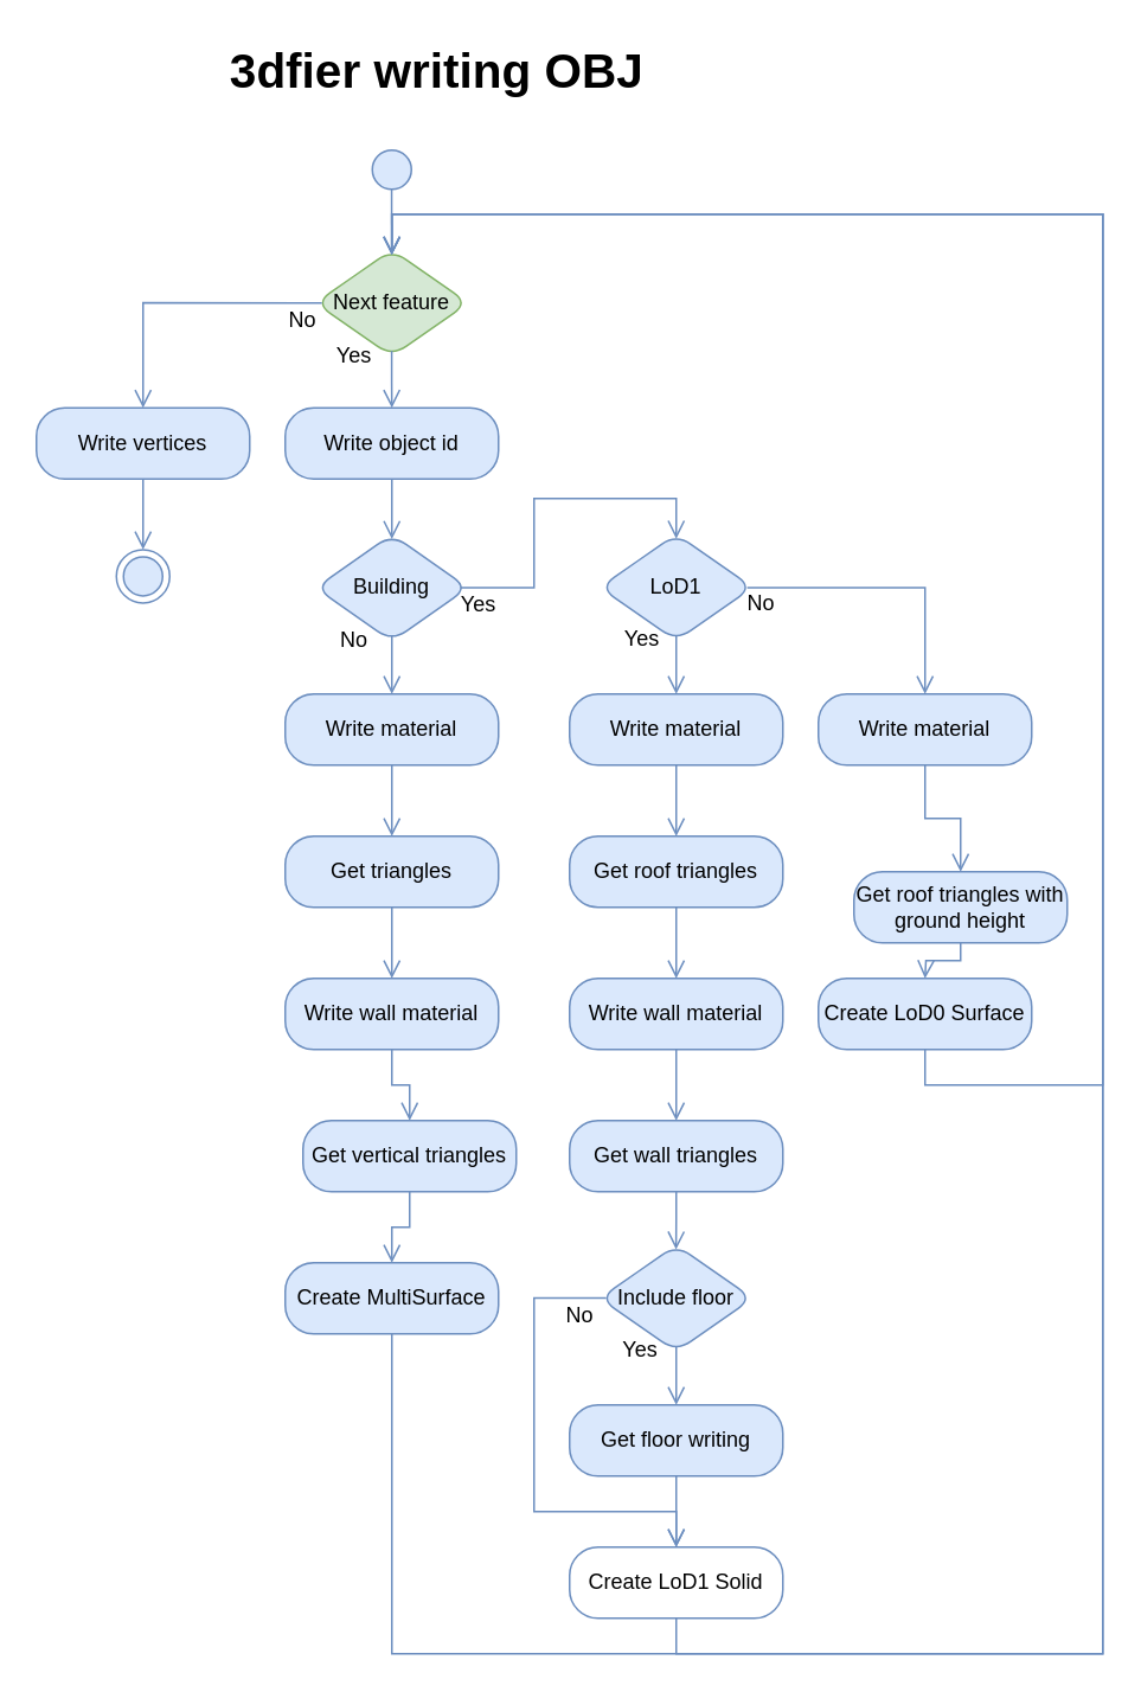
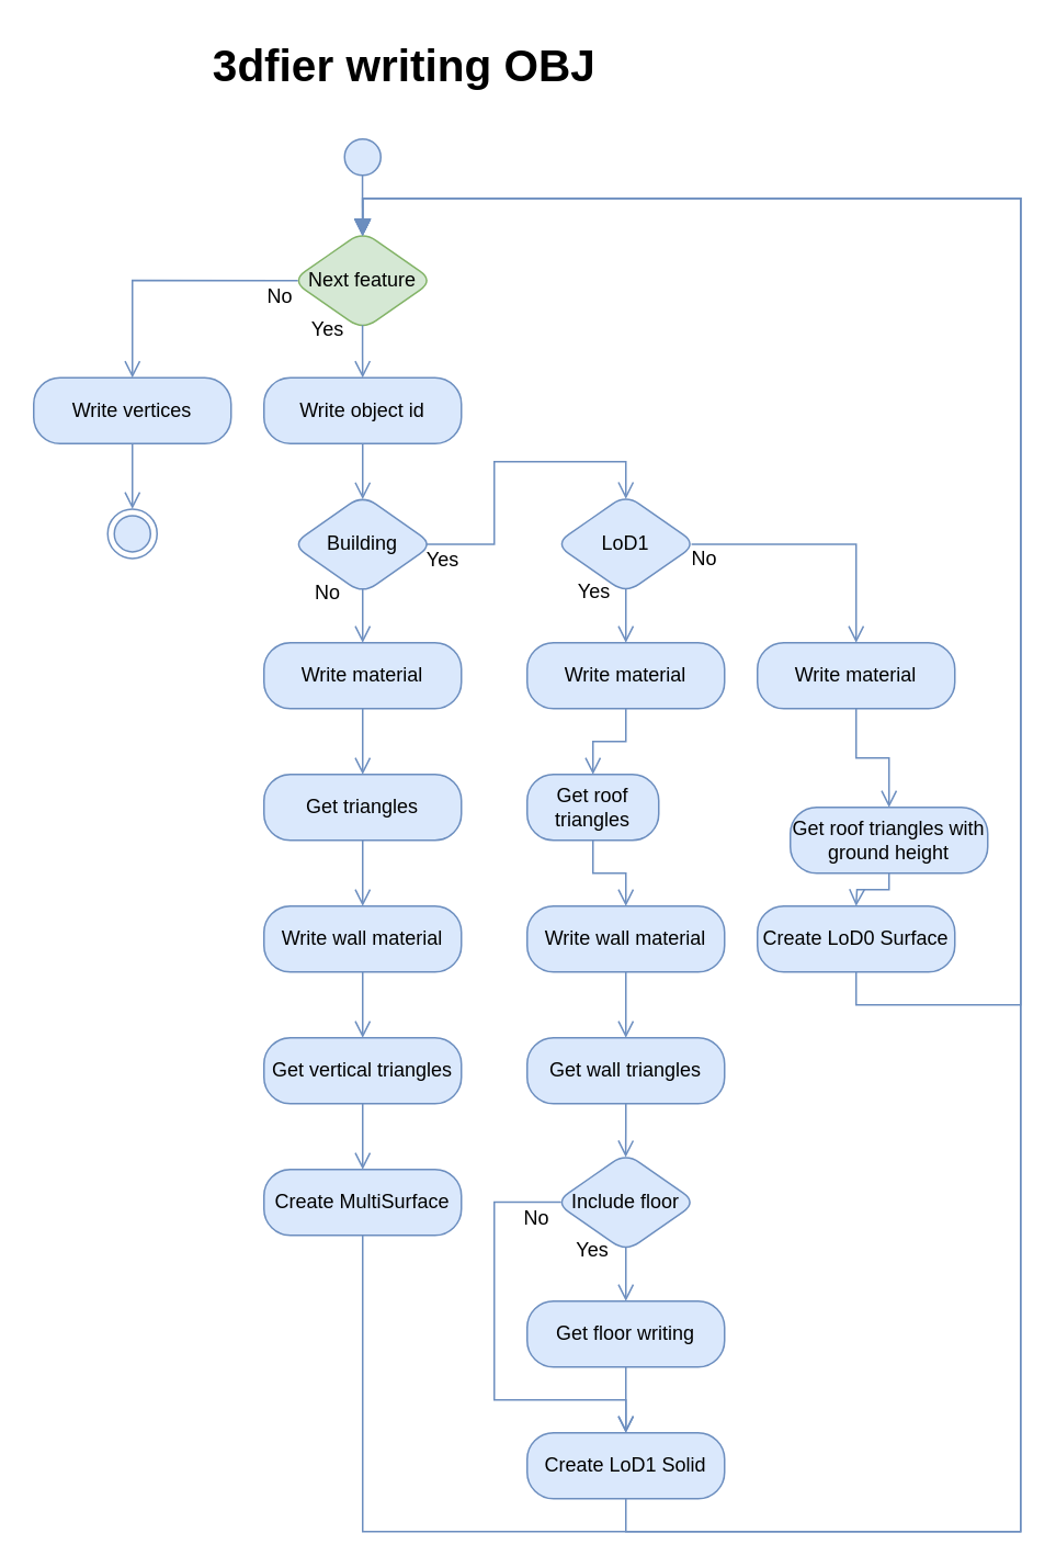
- <mxCell id="23" value="Get roof triangles" style="rounded=1;whiteSpace=wrap;html=1;arcSize=40;fillColor=#dae8fc;strokeColor=#6c8ebf;shadow=0;" parent="1" vertex="1"><mxGeometry x="320" y="470" width="120" height="40" as="geometry" /></mxCell>
+ <mxCell id="23" value="Get roof triangles" style="rounded=1;whiteSpace=wrap;html=1;arcSize=40;fillColor=#dae8fc;strokeColor=#6c8ebf;shadow=0;" parent="1" vertex="1"><mxGeometry x="320" y="470" width="80" height="40" as="geometry" /></mxCell>
- <mxCell id="34" value="Get vertical triangles" style="rounded=1;whiteSpace=wrap;html=1;arcSize=40;fillColor=#dae8fc;strokeColor=#6c8ebf;shadow=0;" parent="1" vertex="1"><mxGeometry x="170" y="630" width="120" height="40" as="geometry" /></mxCell>
+ <mxCell id="34" value="Get vertical triangles" style="rounded=1;whiteSpace=wrap;html=1;arcSize=40;fillColor=#dae8fc;strokeColor=#6c8ebf;shadow=0;" parent="1" vertex="1"><mxGeometry x="160" y="630" width="120" height="40" as="geometry" /></mxCell>
- <mxCell id="27" value="Create LoD1 Solid" style="rounded=1;whiteSpace=wrap;html=1;arcSize=40;fillColor=#ffffff;strokeColor=#6c8ebf;shadow=0;" parent="1" vertex="1"><mxGeometry x="320" y="870" width="120" height="40" as="geometry" /></mxCell>
+ <mxCell id="27" value="Create LoD1 Solid" style="rounded=1;whiteSpace=wrap;html=1;arcSize=40;fillColor=#dae8fc;strokeColor=#6c8ebf;shadow=0;" parent="1" vertex="1"><mxGeometry x="320" y="870" width="120" height="40" as="geometry" /></mxCell>
- <mxCell id="21" value="" style="edgeStyle=orthogonalEdgeStyle;html=1;verticalAlign=bottom;endArrow=open;endSize=8;strokeColor=#6c8ebf;fillColor=#dae8fc;shadow=0;rounded=0;exitX=0.5;exitY=1;exitDx=0;exitDy=0;entryX=0.5;entryY=0.047;entryDx=0;entryDy=0;entryPerimeter=0;" parent="1" source="27" target="2" edge="1"><mxGeometry relative="1" as="geometry"><mxPoint x="284.52" y="220" as="targetPoint" /><mxPoint x="374.52" y="680" as="sourcePoint" /><Array as="points"><mxPoint x="380" y="930" /><mxPoint x="620" y="930" /><mxPoint x="620" y="120" /><mxPoint x="220" y="120" /></Array></mxGeometry></mxCell>
+ <mxCell id="21" value="" style="edgeStyle=orthogonalEdgeStyle;html=1;verticalAlign=bottom;endArrow=block;endSize=8;strokeColor=#6c8ebf;fillColor=#dae8fc;shadow=0;rounded=0;exitX=0.5;exitY=1;exitDx=0;exitDy=0;entryX=0.5;entryY=0.047;entryDx=0;entryDy=0;entryPerimeter=0;" parent="1" source="27" target="2" edge="1"><mxGeometry relative="1" as="geometry"><mxPoint x="284.52" y="220" as="targetPoint" /><mxPoint x="374.52" y="680" as="sourcePoint" /><Array as="points"><mxPoint x="380" y="930" /><mxPoint x="620" y="930" /><mxPoint x="620" y="120" /><mxPoint x="220" y="120" /></Array></mxGeometry></mxCell>
